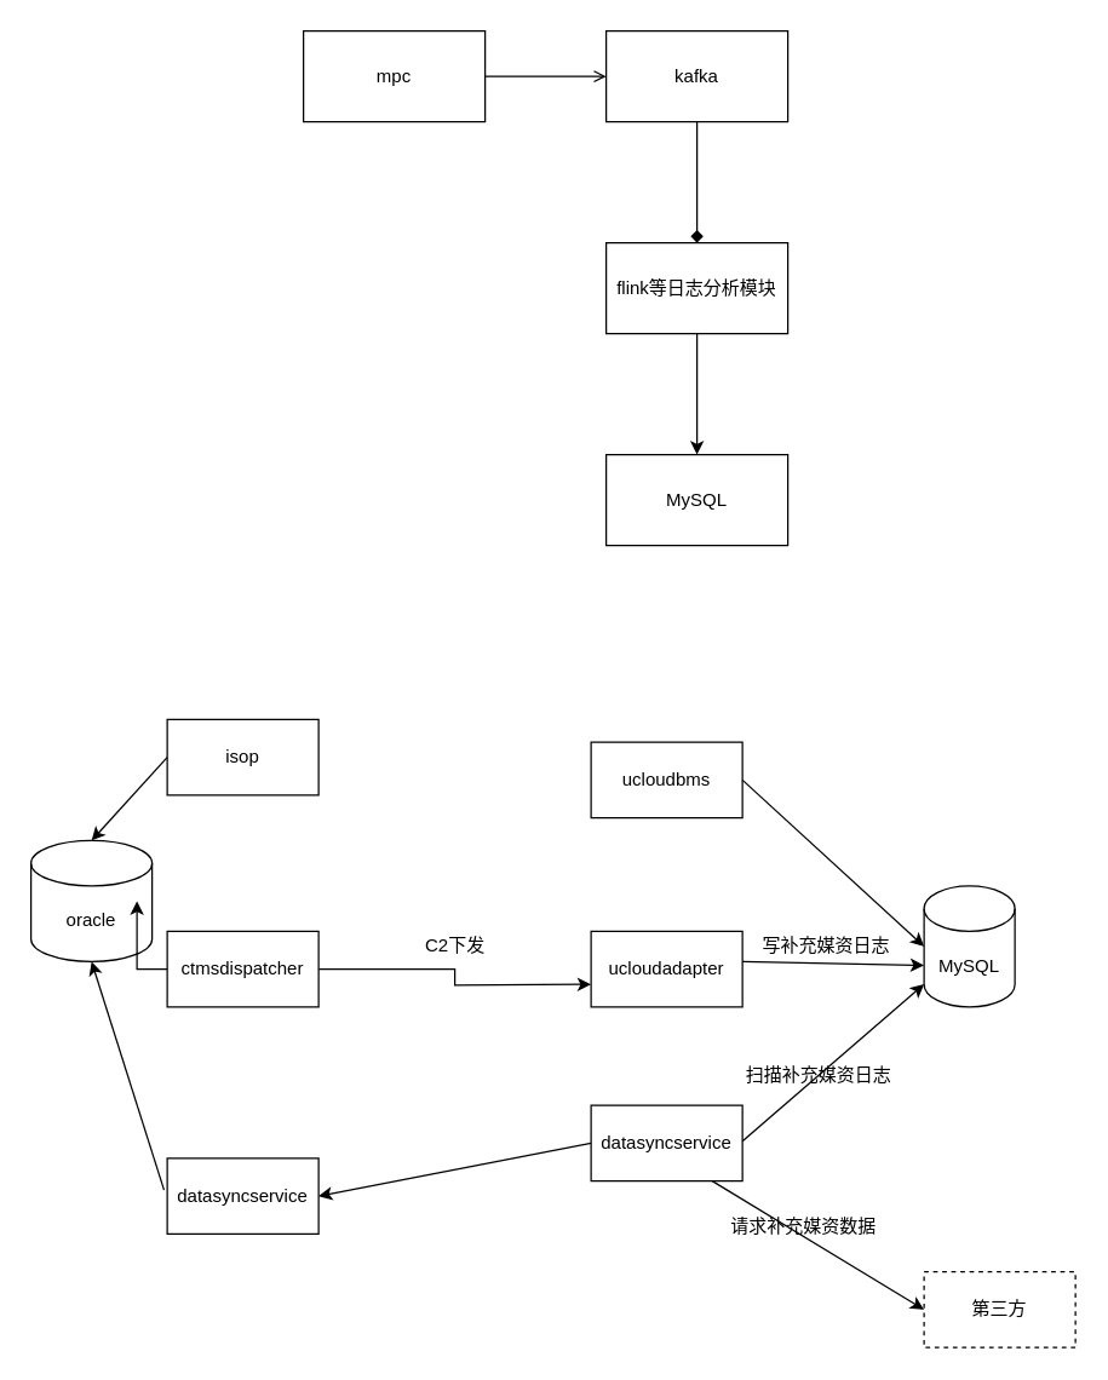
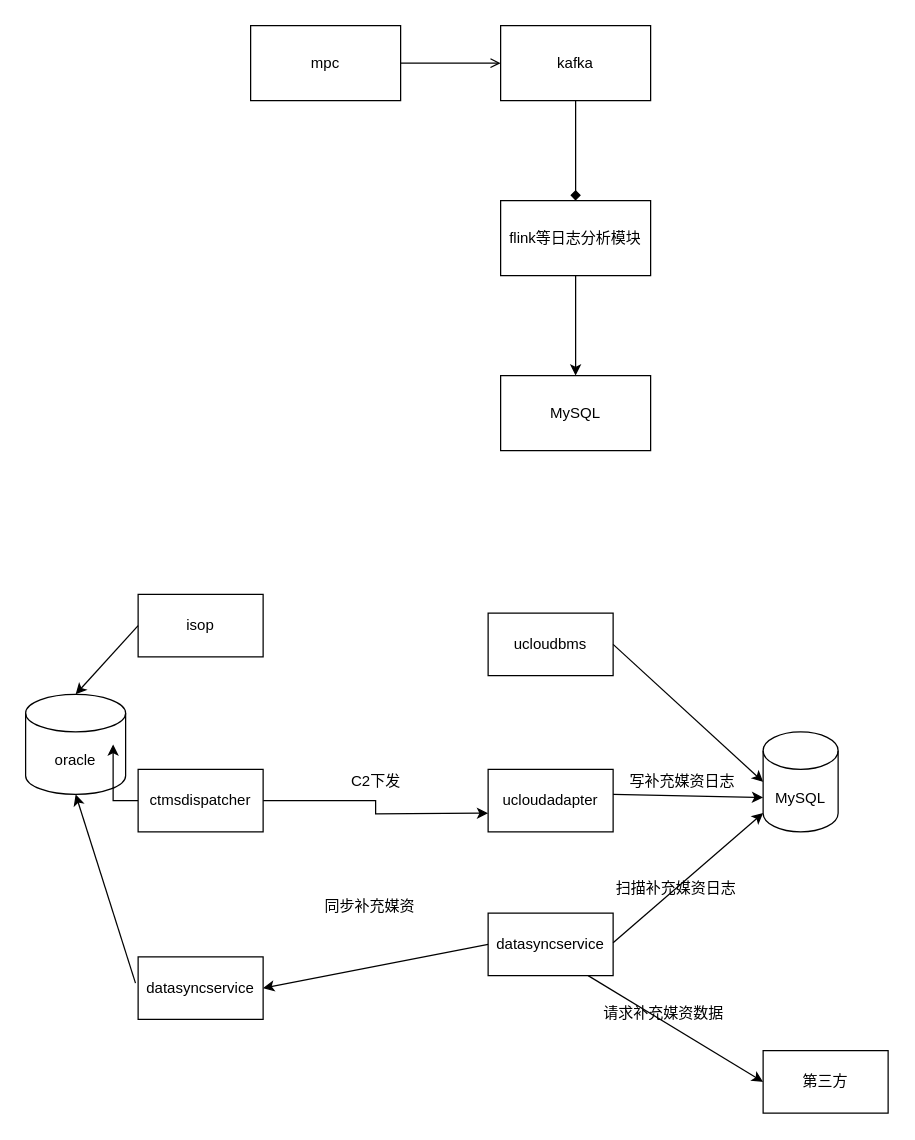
+ <mxCell id="31" value="同步补充媒资" style="text;html=1;align=center;verticalAlign=middle;resizable=0;points=[];autosize=1;strokeColor=none;" vertex="1" parent="1"><mxGeometry x="250" y="715" width="90" height="20" as="geometry" /></mxCell>
- <mxCell id="23" value="第三方" style="whiteSpace=wrap;html=1;dashed=1;" vertex="1" parent="1"><mxGeometry x="610" y="840" width="100" height="50" as="geometry" /></mxCell>
+ <mxCell id="23" value="第三方" style="whiteSpace=wrap;html=1;" vertex="1" parent="1"><mxGeometry x="610" y="840" width="100" height="50" as="geometry" /></mxCell>
